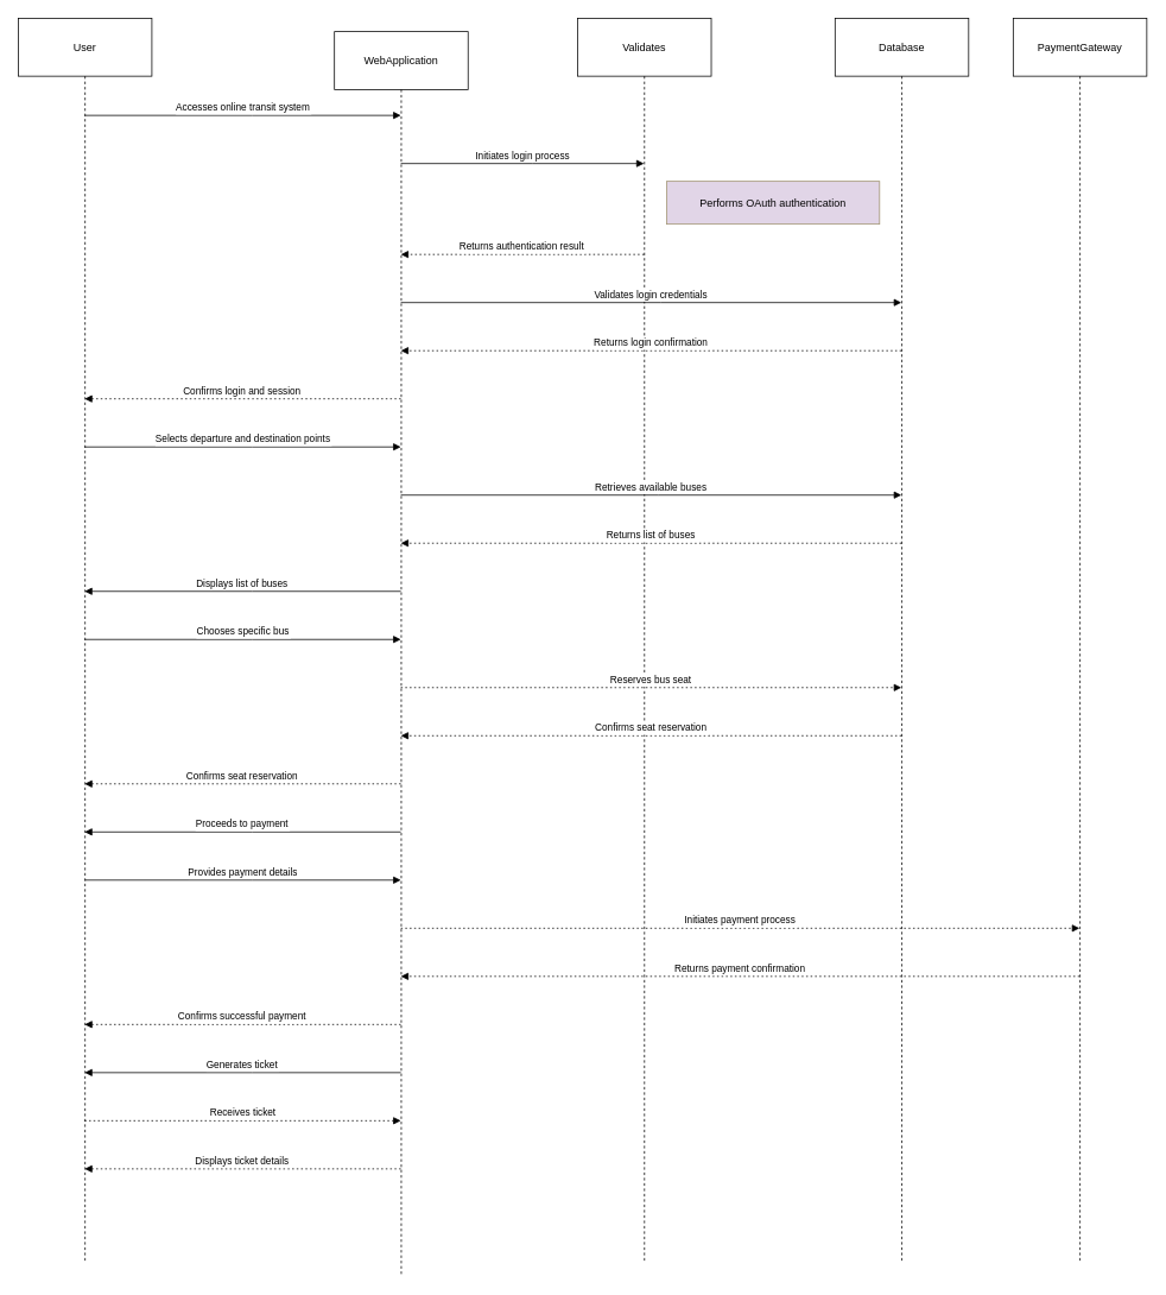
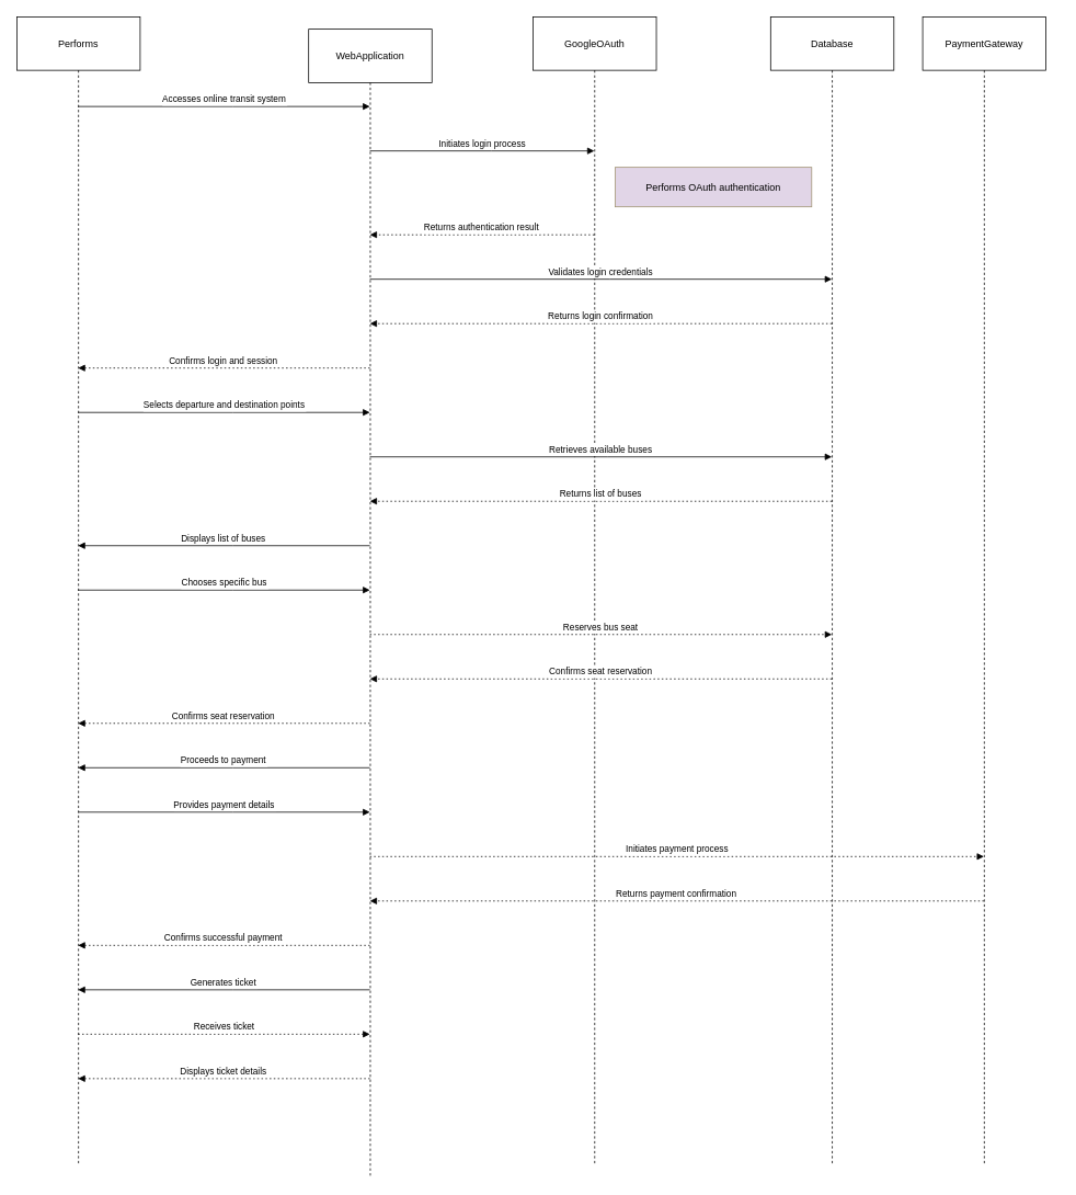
- <mxCell id="2" value="User" style="shape=umlLifeline;perimeter=lifelinePerimeter;whiteSpace=wrap;container=1;dropTarget=0;collapsible=0;recursiveResize=0;outlineConnect=0;portConstraint=eastwest;newEdgeStyle={&quot;edgeStyle&quot;:&quot;elbowEdgeStyle&quot;,&quot;elbow&quot;:&quot;vertical&quot;,&quot;curved&quot;:0,&quot;rounded&quot;:0};size=65;" vertex="1" parent="1"><mxGeometry x="20" y="20" width="150" height="1396" as="geometry" /></mxCell>
+ <mxCell id="2" value="Performs" style="shape=umlLifeline;perimeter=lifelinePerimeter;whiteSpace=wrap;container=1;dropTarget=0;collapsible=0;recursiveResize=0;outlineConnect=0;portConstraint=eastwest;newEdgeStyle={&quot;edgeStyle&quot;:&quot;elbowEdgeStyle&quot;,&quot;elbow&quot;:&quot;vertical&quot;,&quot;curved&quot;:0,&quot;rounded&quot;:0};size=65;" vertex="1" parent="1"><mxGeometry x="20" y="20" width="150" height="1396" as="geometry" /></mxCell>
- <mxCell id="4" value="Validates" style="shape=umlLifeline;perimeter=lifelinePerimeter;whiteSpace=wrap;container=1;dropTarget=0;collapsible=0;recursiveResize=0;outlineConnect=0;portConstraint=eastwest;newEdgeStyle={&quot;edgeStyle&quot;:&quot;elbowEdgeStyle&quot;,&quot;elbow&quot;:&quot;vertical&quot;,&quot;curved&quot;:0,&quot;rounded&quot;:0};size=65;" vertex="1" parent="1"><mxGeometry x="648" y="20" width="150" height="1396" as="geometry" /></mxCell>
+ <mxCell id="4" value="GoogleOAuth" style="shape=umlLifeline;perimeter=lifelinePerimeter;whiteSpace=wrap;container=1;dropTarget=0;collapsible=0;recursiveResize=0;outlineConnect=0;portConstraint=eastwest;newEdgeStyle={&quot;edgeStyle&quot;:&quot;elbowEdgeStyle&quot;,&quot;elbow&quot;:&quot;vertical&quot;,&quot;curved&quot;:0,&quot;rounded&quot;:0};size=65;" vertex="1" parent="1"><mxGeometry x="648" y="20" width="150" height="1396" as="geometry" /></mxCell>
- <mxCell id="6" value="PaymentGateway" style="shape=umlLifeline;perimeter=lifelinePerimeter;whiteSpace=wrap;container=1;dropTarget=0;collapsible=0;recursiveResize=0;outlineConnect=0;portConstraint=eastwest;newEdgeStyle={&quot;edgeStyle&quot;:&quot;elbowEdgeStyle&quot;,&quot;elbow&quot;:&quot;vertical&quot;,&quot;curved&quot;:0,&quot;rounded&quot;:0};size=65;" vertex="1" parent="1"><mxGeometry x="1137" y="20" width="150" height="1396" as="geometry" /></mxCell>
+ <mxCell id="6" value="PaymentGateway" style="shape=umlLifeline;perimeter=lifelinePerimeter;whiteSpace=wrap;container=1;dropTarget=0;collapsible=0;recursiveResize=0;outlineConnect=0;portConstraint=eastwest;newEdgeStyle={&quot;edgeStyle&quot;:&quot;elbowEdgeStyle&quot;,&quot;elbow&quot;:&quot;vertical&quot;,&quot;curved&quot;:0,&quot;rounded&quot;:0};size=65;" vertex="1" parent="1"><mxGeometry x="1122" y="20" width="150" height="1396" as="geometry" /></mxCell>
